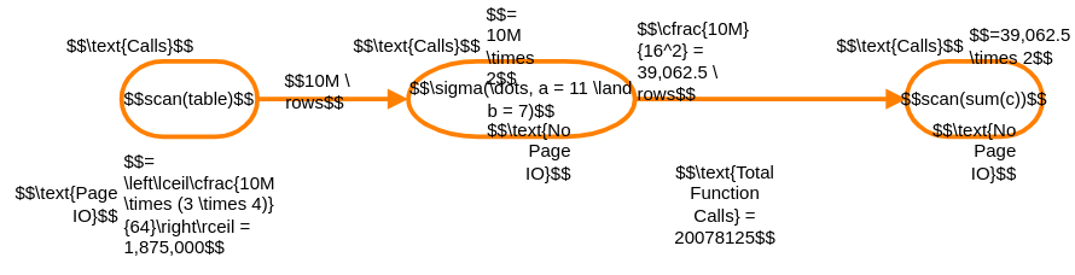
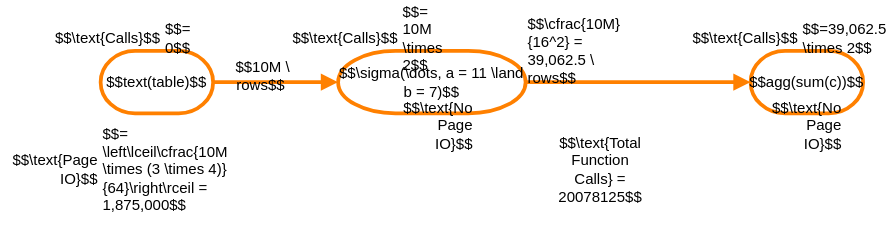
+ <mxCell id="9" value="$$= 0$$" style="text;html=1;strokeColor=none;fillColor=none;align=left;verticalAlign=middle;whiteSpace=wrap;rounded=0;strokeWidth=3;" vertex="1" parent="1"><mxGeometry x="130" y="20" width="30" height="20" as="geometry" /></mxCell>
- <mxCell id="3" value="$$scan(table)$$" style="strokeWidth=3;html=1;shape=mxgraph.flowchart.terminator;whiteSpace=wrap;strokeColor=#FF8000;" vertex="1" parent="1"><mxGeometry x="80" y="40" width="90" height="50" as="geometry" /></mxCell>
+ <mxCell id="3" value="$$text(table)$$" style="strokeWidth=3;html=1;shape=mxgraph.flowchart.terminator;whiteSpace=wrap;strokeColor=#FF8000;" vertex="1" parent="1"><mxGeometry x="80" y="40" width="90" height="50" as="geometry" /></mxCell>
- <mxCell id="6" value="$$scan(sum(c))$$" style="strokeWidth=3;html=1;shape=mxgraph.flowchart.terminator;whiteSpace=wrap;strokeColor=#FF8000;" vertex="1" parent="1"><mxGeometry x="600" y="40" width="90" height="50" as="geometry" /></mxCell>
+ <mxCell id="6" value="$$agg(sum(c))$$" style="strokeWidth=3;html=1;shape=mxgraph.flowchart.terminator;whiteSpace=wrap;strokeColor=#FF8000;" vertex="1" parent="1"><mxGeometry x="600" y="40" width="90" height="50" as="geometry" /></mxCell>
